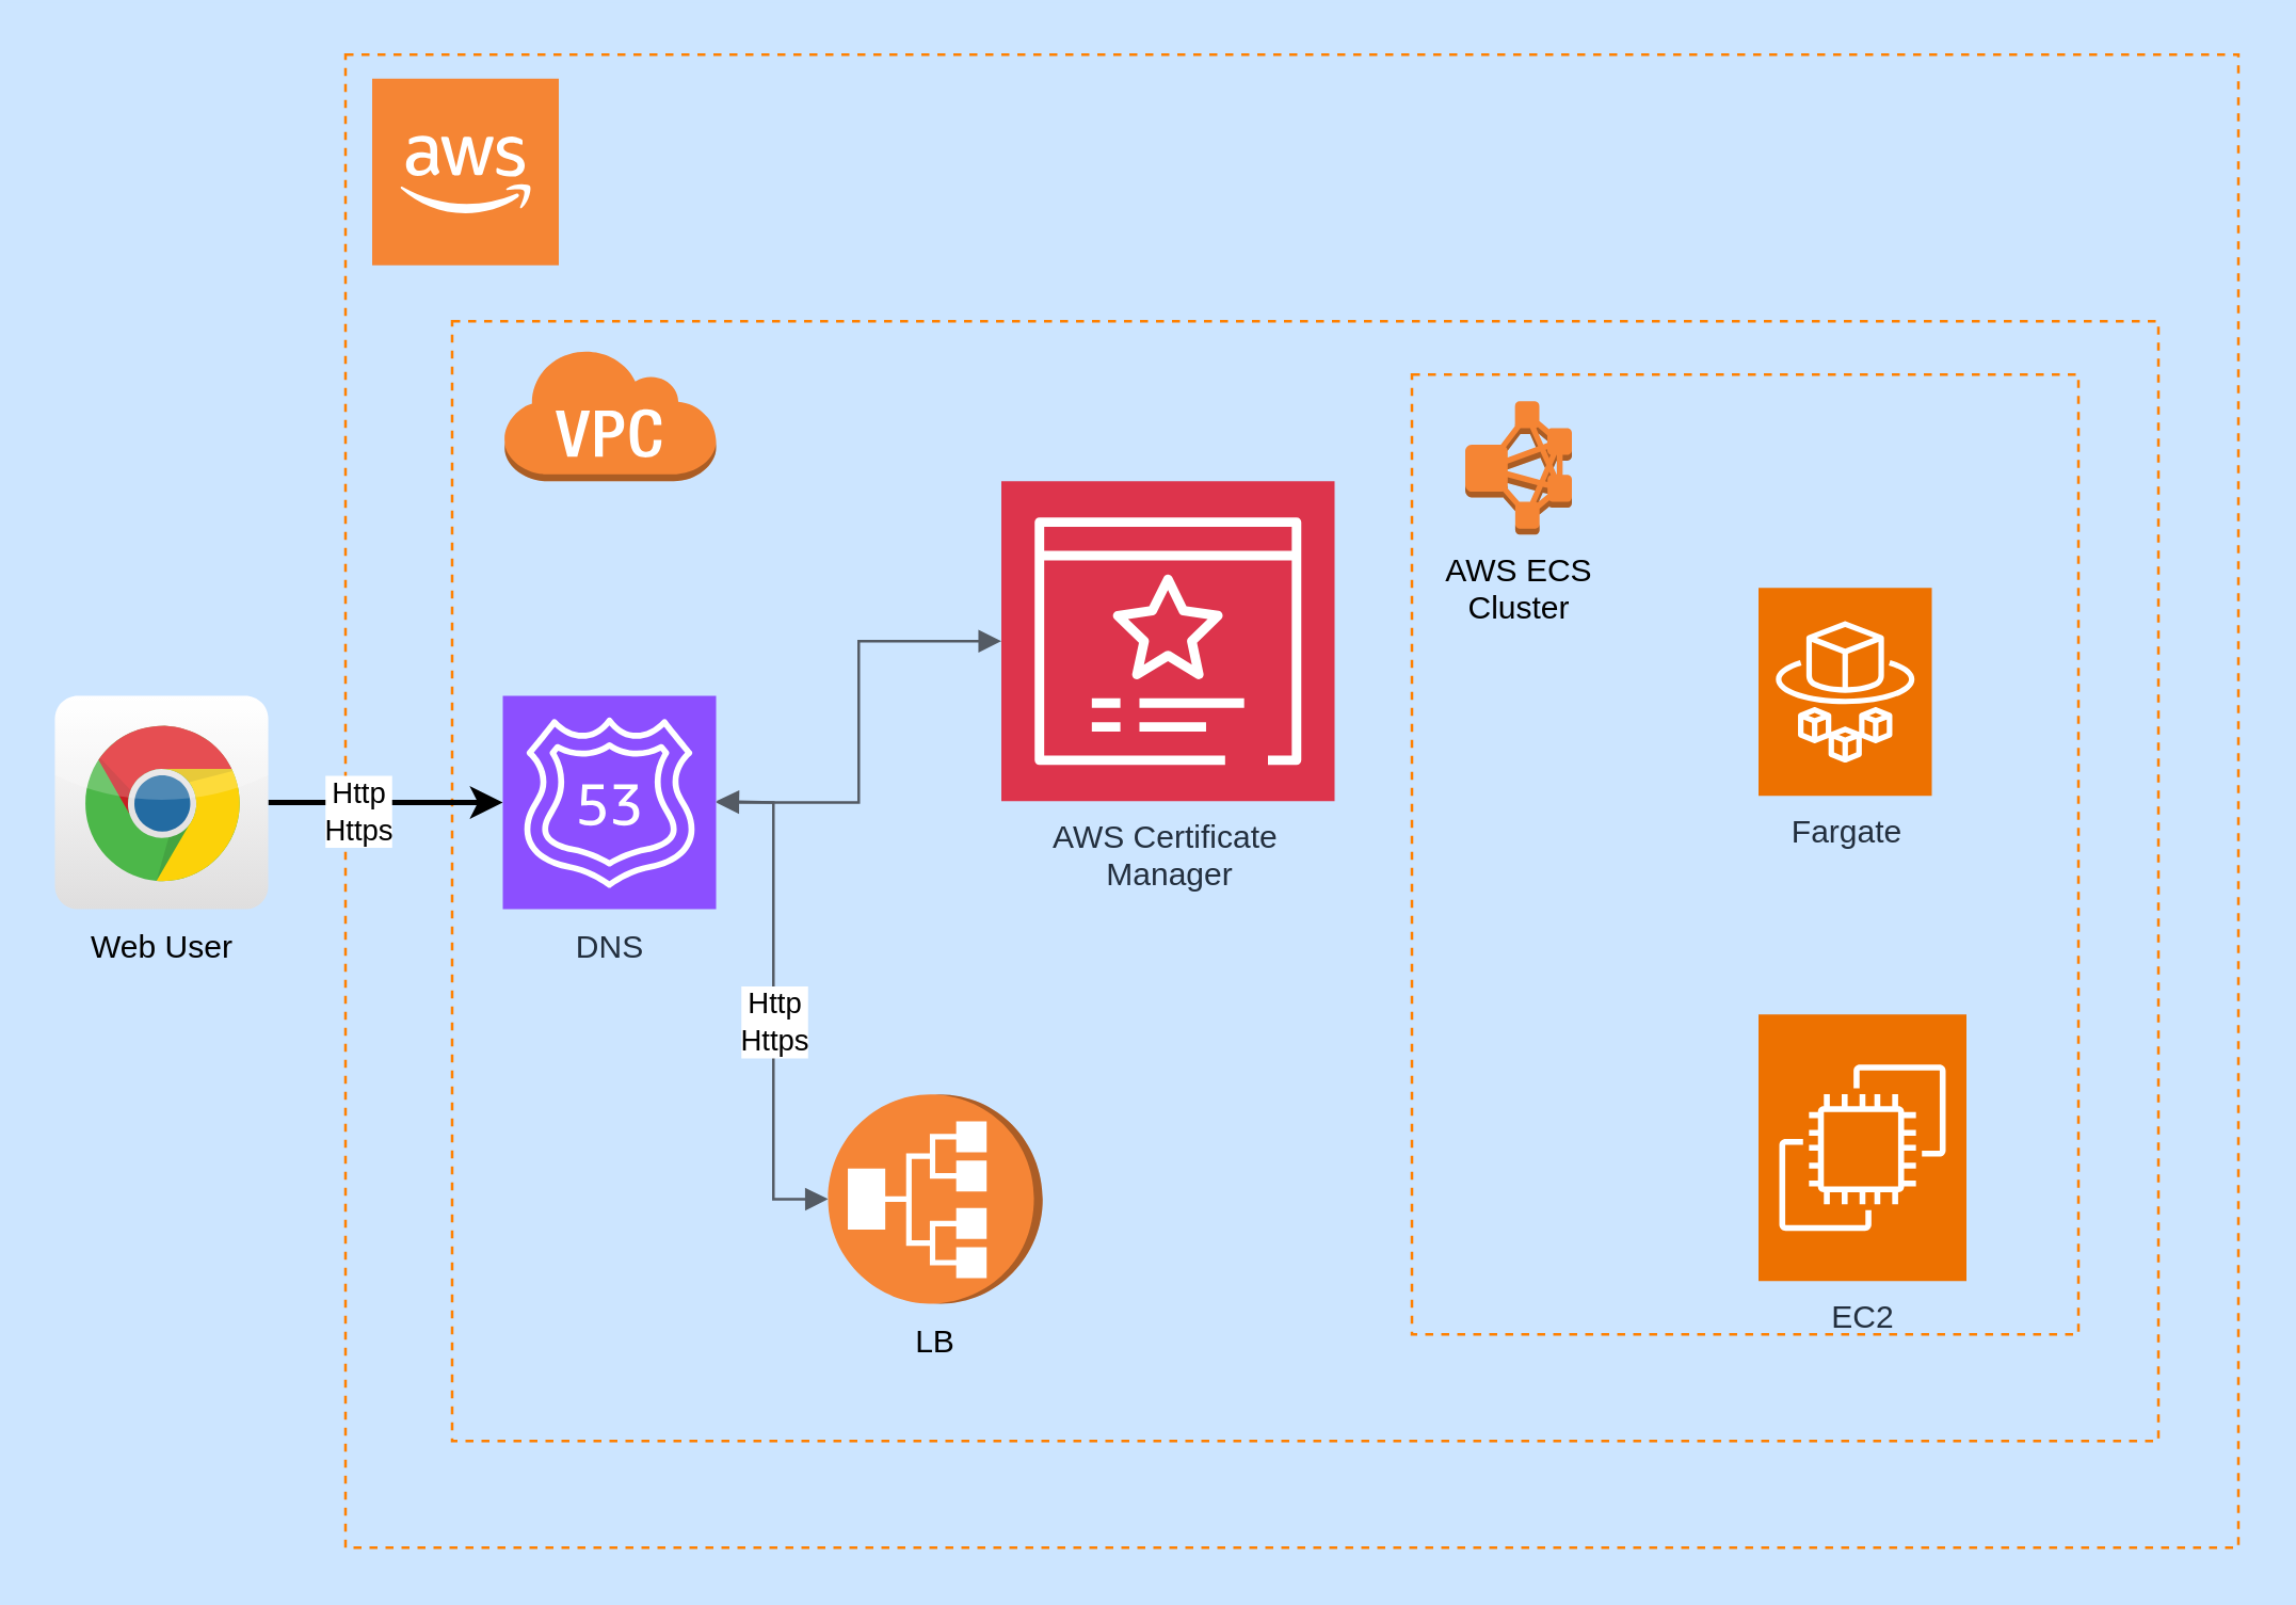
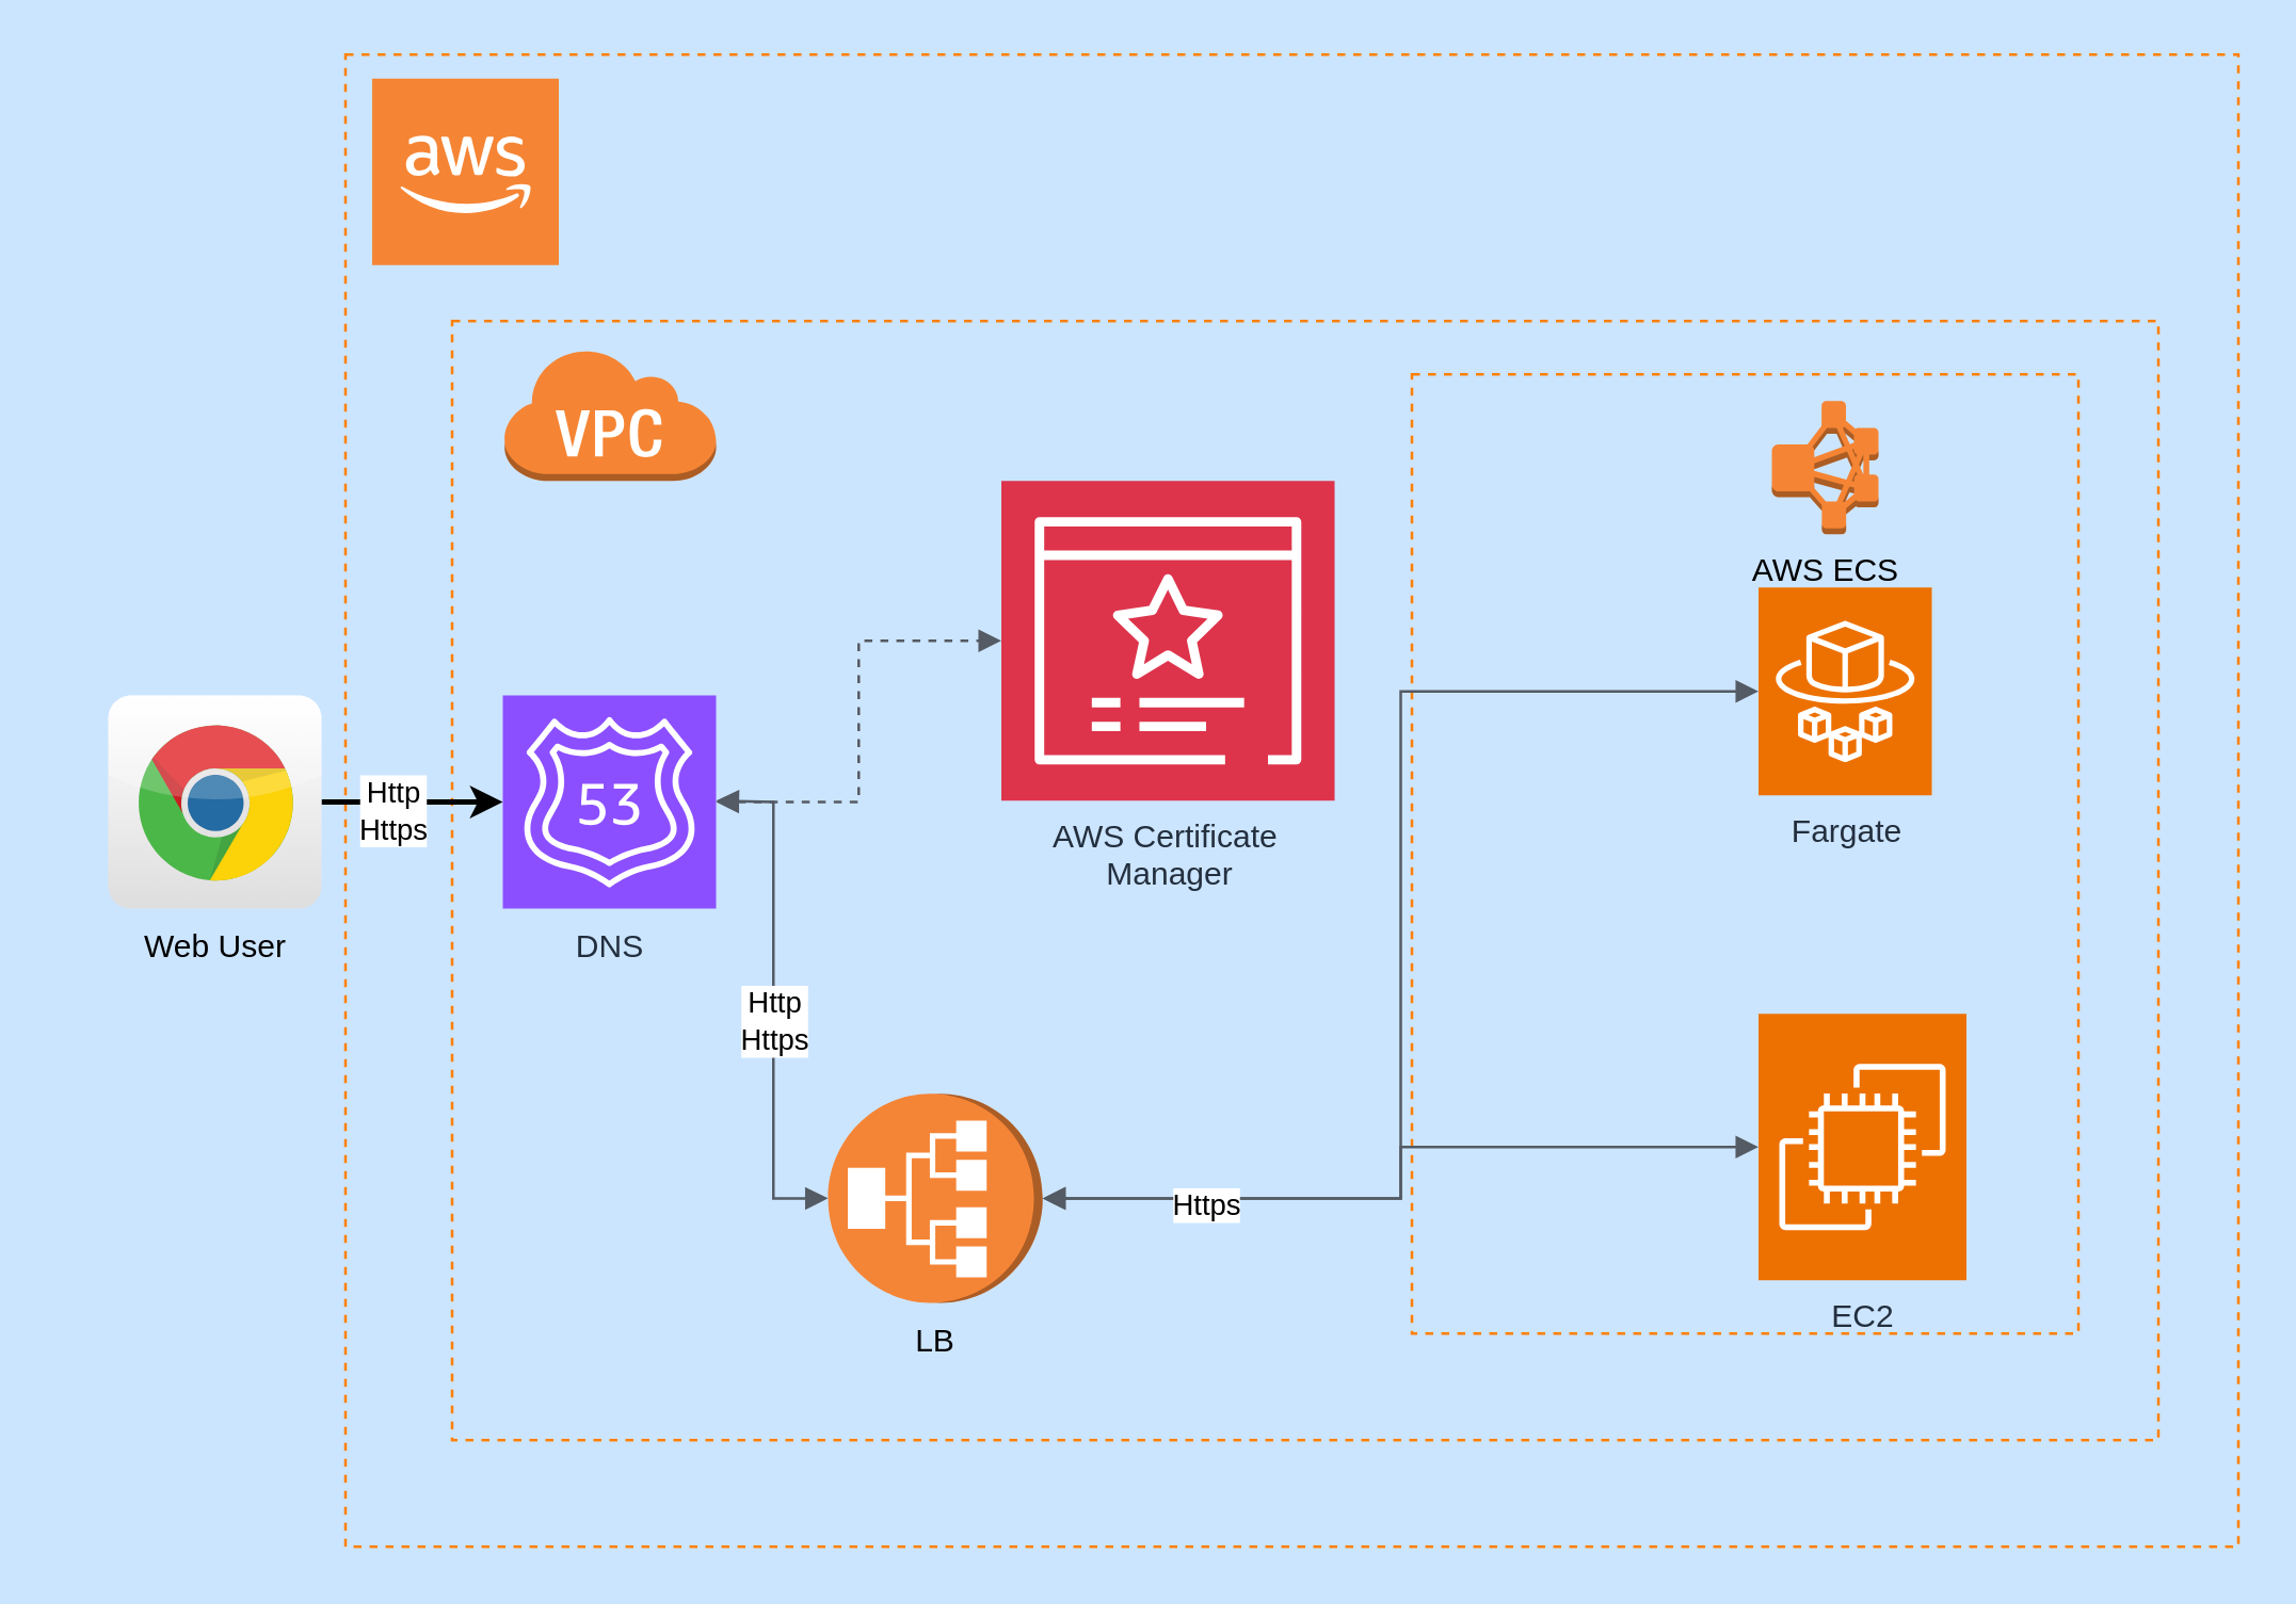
- <mxCell id="13" value="AWS ECS&lt;div&gt;Cluster&lt;/div&gt;" style="outlineConnect=0;dashed=0;verticalLabelPosition=bottom;verticalAlign=top;align=center;html=1;shape=mxgraph.aws3.emr_cluster;fillColor=#F58534;gradientColor=none;" vertex="1" parent="1"><mxGeometry x="549" y="150" width="40" height="50" as="geometry" /></mxCell>
+ <mxCell id="13" value="AWS ECS&lt;div&gt;Cluster&lt;/div&gt;" style="outlineConnect=0;dashed=0;verticalLabelPosition=bottom;verticalAlign=top;align=center;html=1;shape=mxgraph.aws3.emr_cluster;fillColor=#F58534;gradientColor=none;" vertex="1" parent="1"><mxGeometry x="664" y="150" width="40" height="50" as="geometry" /></mxCell>
- <mxCell id="18" value="" style="edgeStyle=orthogonalEdgeStyle;html=1;endArrow=block;elbow=vertical;startArrow=block;startFill=1;endFill=1;strokeColor=#545B64;rounded=0;entryX=0;entryY=0.5;entryDx=0;entryDy=0;entryPerimeter=0;exitX=1;exitY=0.5;exitDx=0;exitDy=0;exitPerimeter=0;" edge="1" parent="1" source="7" target="11"><mxGeometry width="100" relative="1" as="geometry"><mxPoint x="379" y="360" as="sourcePoint" /><mxPoint x="479" y="360" as="targetPoint" /></mxGeometry></mxCell>
+ <mxCell id="18" value="" style="edgeStyle=orthogonalEdgeStyle;html=1;endArrow=block;elbow=vertical;startArrow=block;startFill=1;endFill=1;strokeColor=#545B64;rounded=0;entryX=0;entryY=0.5;entryDx=0;entryDy=0;entryPerimeter=0;exitX=1;exitY=0.5;exitDx=0;exitDy=0;exitPerimeter=0;dashed=1;" edge="1" parent="1" source="7" target="11"><mxGeometry width="100" relative="1" as="geometry"><mxPoint x="379" y="360" as="sourcePoint" /><mxPoint x="479" y="360" as="targetPoint" /></mxGeometry></mxCell>
+ <mxCell id="19" value="" style="edgeStyle=orthogonalEdgeStyle;html=1;endArrow=block;elbow=vertical;startArrow=block;startFill=1;endFill=1;strokeColor=#545B64;rounded=0;entryX=0;entryY=0.5;entryDx=0;entryDy=0;entryPerimeter=0;" edge="1" parent="1" source="9" target="14"><mxGeometry width="100" relative="1" as="geometry"><mxPoint x="379" y="360" as="sourcePoint" /><mxPoint x="479" y="360" as="targetPoint" /></mxGeometry></mxCell>
- <mxCell id="6" value="Web User" style="dashed=0;outlineConnect=0;html=1;align=center;labelPosition=center;verticalLabelPosition=bottom;verticalAlign=top;shape=mxgraph.webicons.chrome;gradientColor=#DFDEDE" parent="1" vertex="1"><mxGeometry x="20" y="260.5" width="80" height="80" as="geometry" /></mxCell>
+ <mxCell id="6" value="Web User" style="dashed=0;outlineConnect=0;html=1;align=center;labelPosition=center;verticalLabelPosition=bottom;verticalAlign=top;shape=mxgraph.webicons.chrome;gradientColor=#DFDEDE" parent="1" vertex="1"><mxGeometry x="40" y="260.5" width="80" height="80" as="geometry" /></mxCell>
+ <mxCell id="20" value="" style="edgeStyle=orthogonalEdgeStyle;html=1;endArrow=block;elbow=vertical;startArrow=block;startFill=1;endFill=1;strokeColor=#545B64;rounded=0;entryX=0;entryY=0.5;entryDx=0;entryDy=0;entryPerimeter=0;exitX=0.5;exitY=1;exitDx=0;exitDy=0;exitPerimeter=0;" edge="1" parent="1" source="9" target="15"><mxGeometry width="100" relative="1" as="geometry"><mxPoint x="379" y="360" as="sourcePoint" /><mxPoint x="479" y="360" as="targetPoint" /></mxGeometry></mxCell>
+ <mxCell id="21" value="Https" style="edgeLabel;html=1;align=center;verticalAlign=middle;resizable=0;points=[];" vertex="1" connectable="0" parent="20"><mxGeometry x="-0.573" y="-2" relative="1" as="geometry"><mxPoint as="offset" /></mxGeometry></mxCell>
